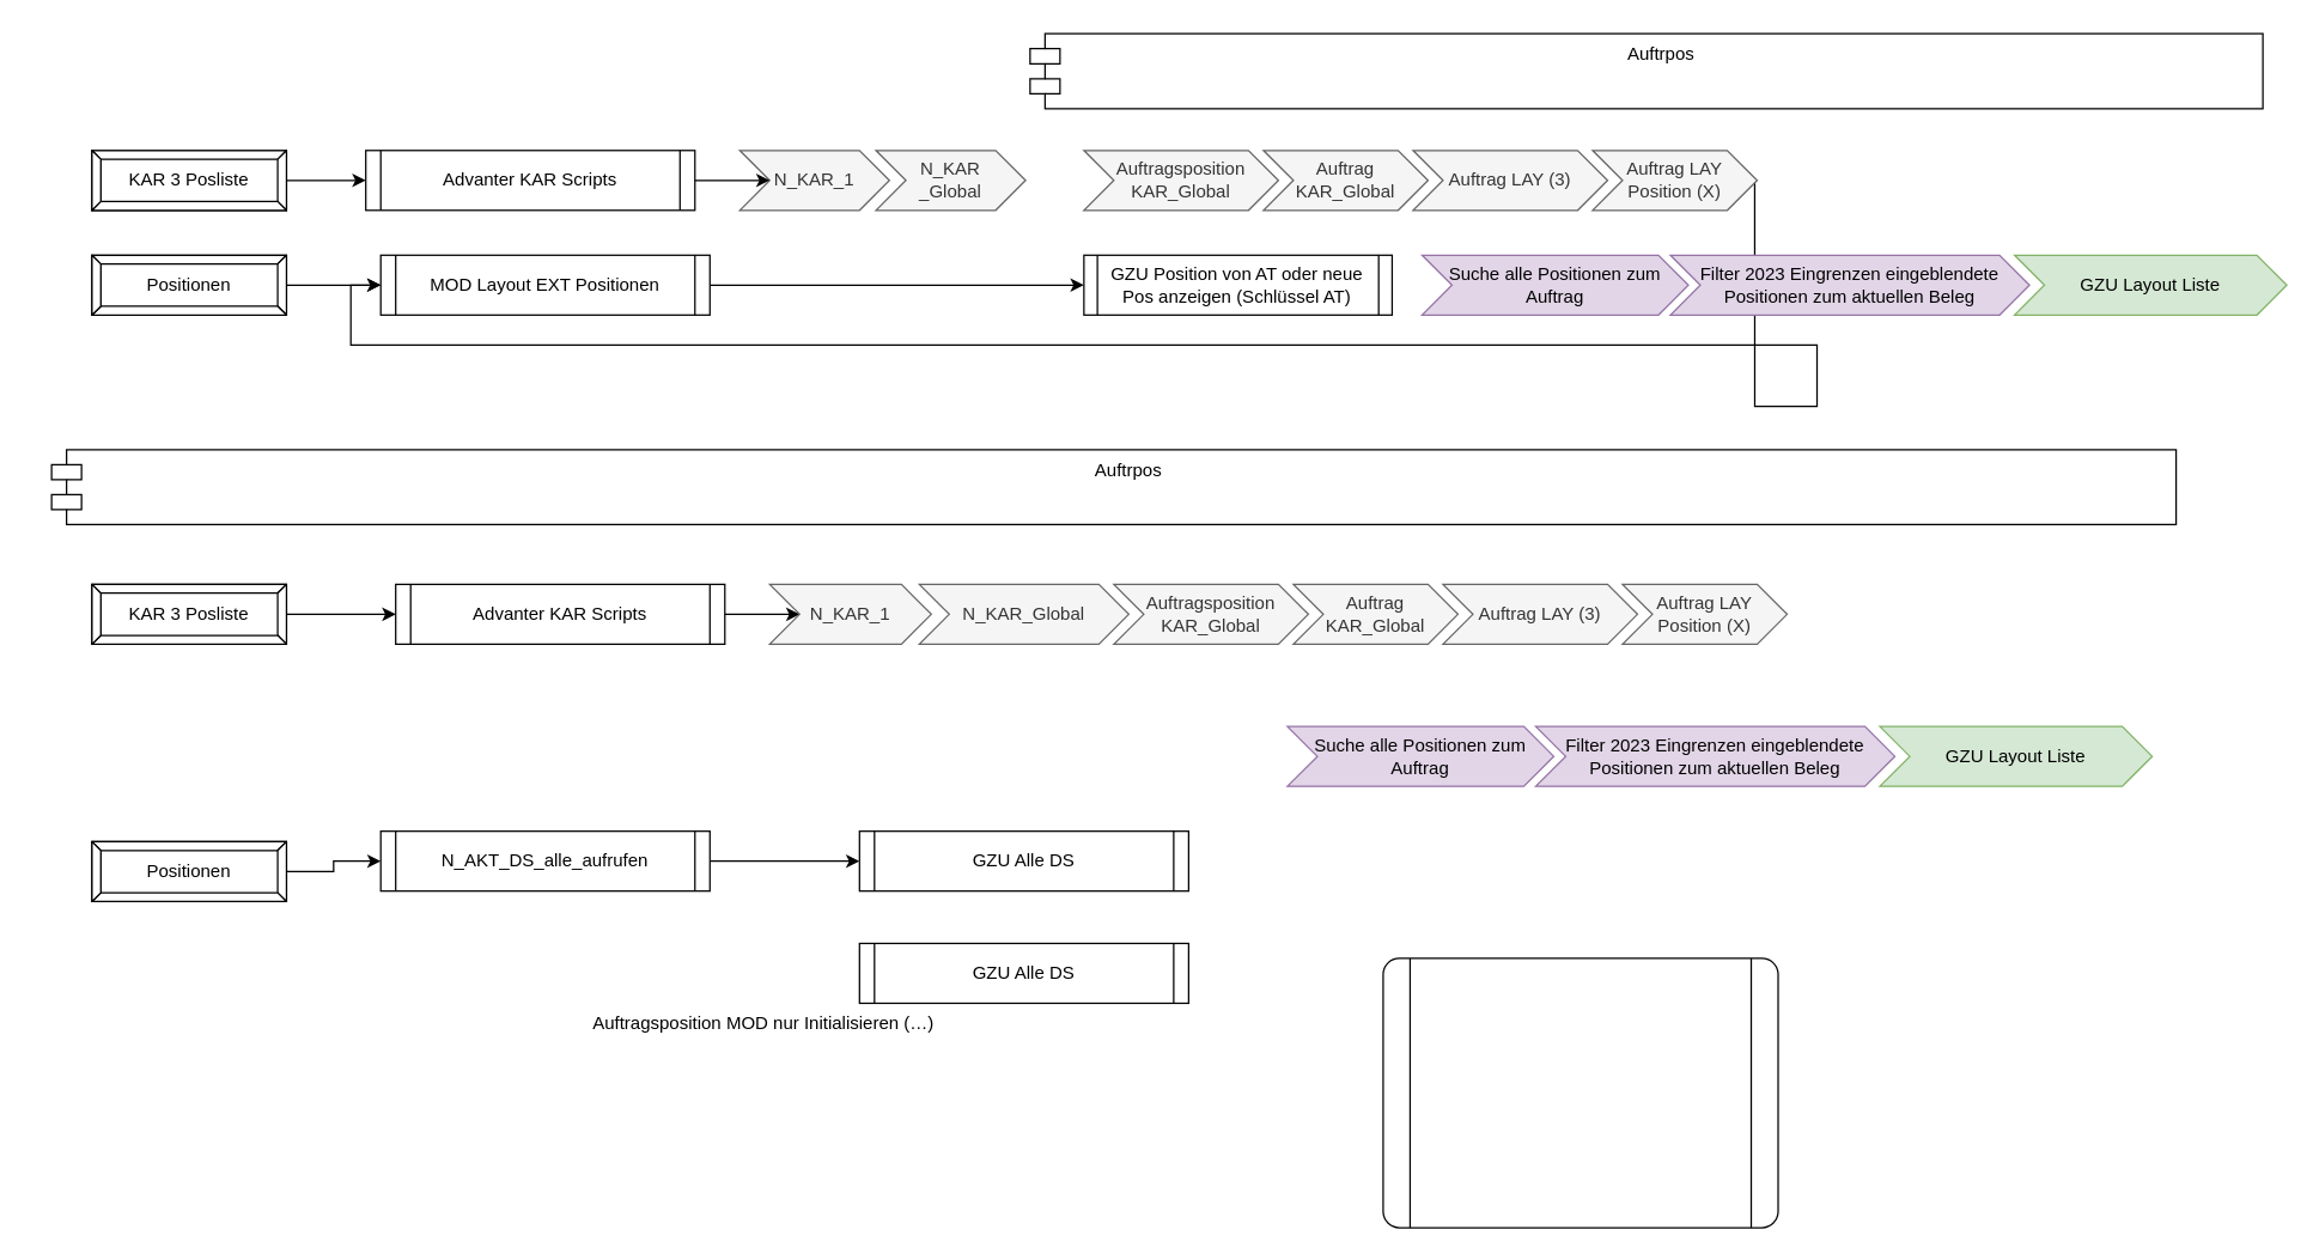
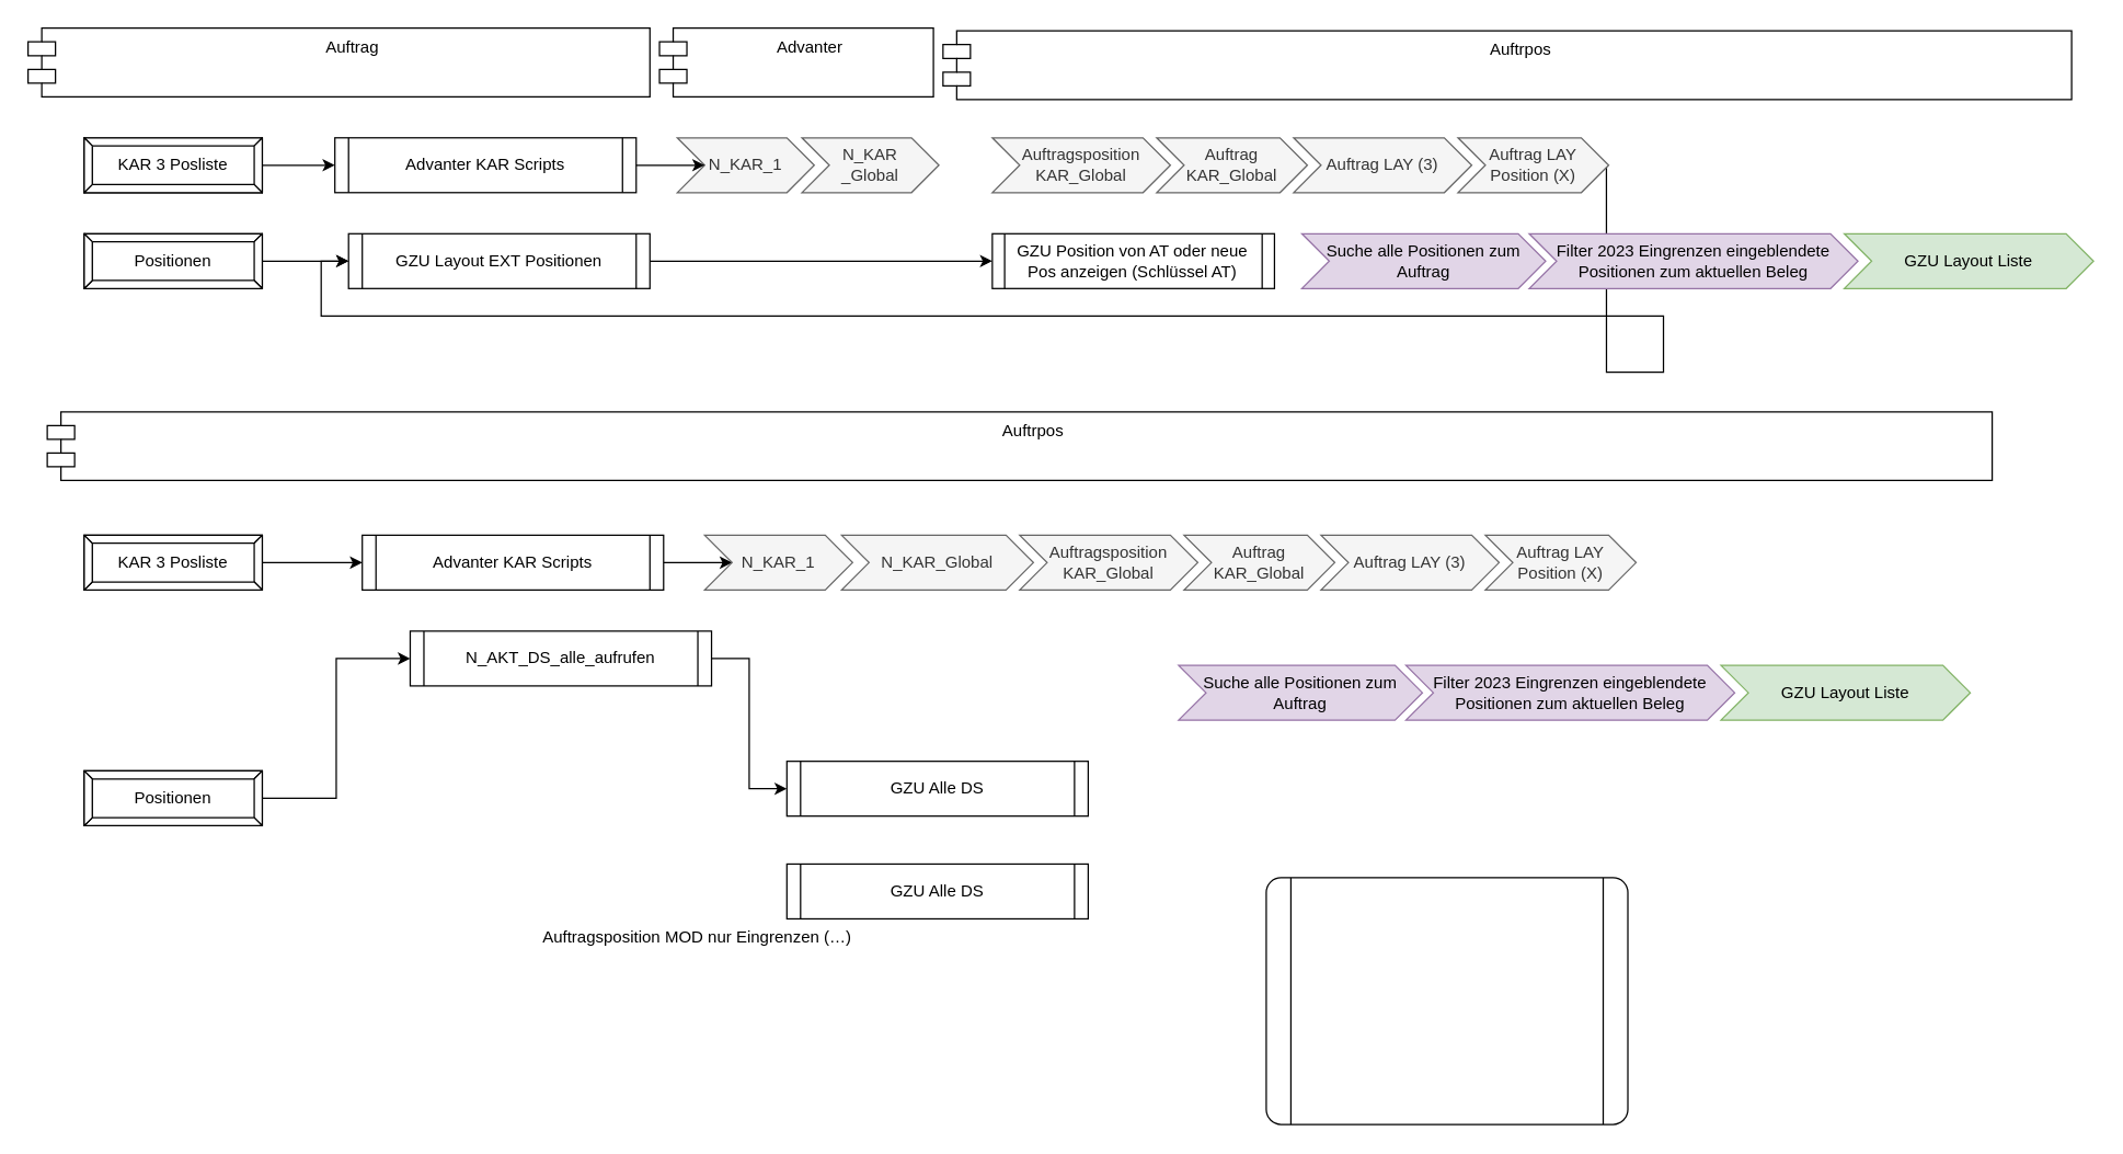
+ <mxCell id="3" value="Auftrag" style="shape=module;align=left;spacingLeft=20;align=center;verticalAlign=top;whiteSpace=wrap;html=1;" vertex="1" parent="1"><mxGeometry x="20" y="20" width="454" height="50" as="geometry" /></mxCell>
+ <mxCell id="27" value="Advanter" style="shape=module;align=left;spacingLeft=20;align=center;verticalAlign=top;whiteSpace=wrap;html=1;" vertex="1" parent="1"><mxGeometry x="481" y="20" width="200" height="50" as="geometry" /></mxCell>
- <mxCell id="41" value="MOD Layout EXT Positionen" style="shape=process;whiteSpace=wrap;html=1;backgroundOutline=1;size=0.045;" vertex="1" parent="1"><mxGeometry x="254" y="170" width="220" height="40" as="geometry" /></mxCell>
+ <mxCell id="41" value="GZU Layout EXT Positionen" style="shape=process;whiteSpace=wrap;html=1;backgroundOutline=1;size=0.045;" vertex="1" parent="1"><mxGeometry x="254" y="170" width="220" height="40" as="geometry" /></mxCell>
- <mxCell id="6" value="N_AKT_DS_alle_aufrufen" style="shape=process;whiteSpace=wrap;html=1;backgroundOutline=1;size=0.045;" vertex="1" parent="1"><mxGeometry x="254" y="555" width="220" height="40" as="geometry" /></mxCell>
+ <mxCell id="6" value="N_AKT_DS_alle_aufrufen" style="shape=process;whiteSpace=wrap;html=1;backgroundOutline=1;size=0.045;" vertex="1" parent="1"><mxGeometry x="299" y="460" width="220" height="40" as="geometry" /></mxCell>
- <mxCell id="14" value="Auftragsposition MOD nur Initialisieren (…)" style="text;whiteSpace=wrap;html=1;" vertex="1" parent="1"><mxGeometry x="394" y="670" width="560" height="50" as="geometry" /></mxCell>
+ <mxCell id="14" value="Auftragsposition MOD nur Eingrenzen (…)" style="text;whiteSpace=wrap;html=1;" vertex="1" parent="1"><mxGeometry x="394" y="670" width="560" height="50" as="geometry" /></mxCell>
